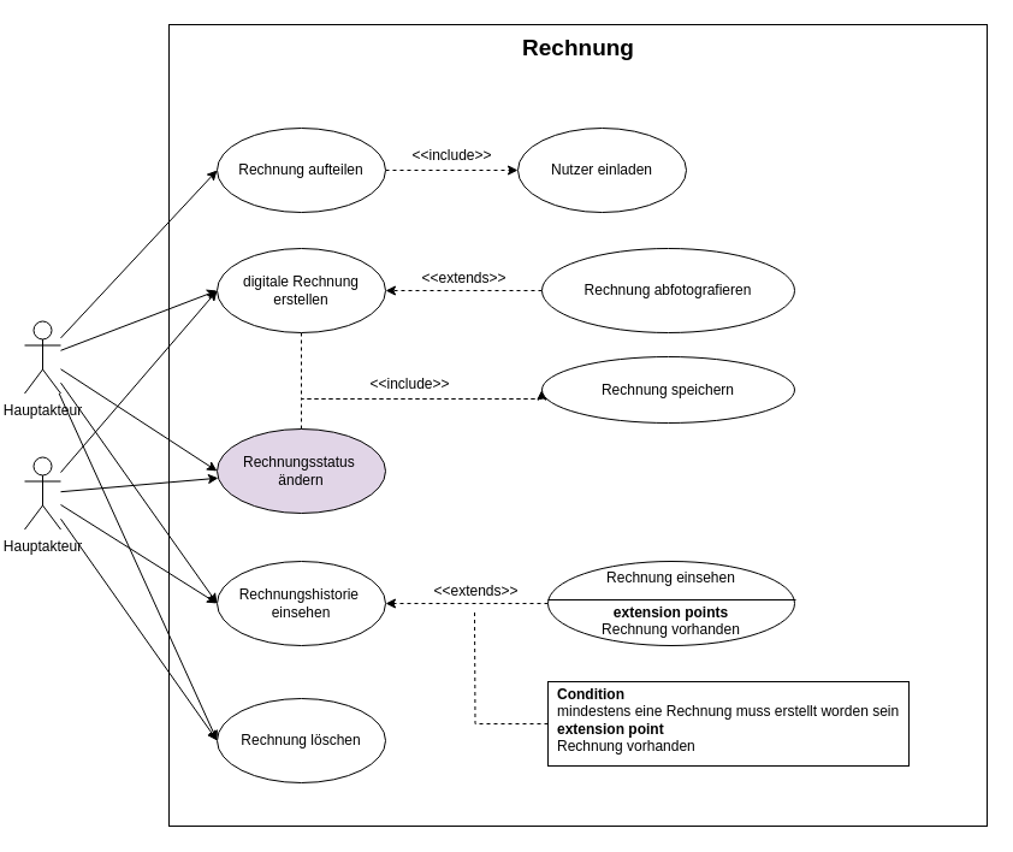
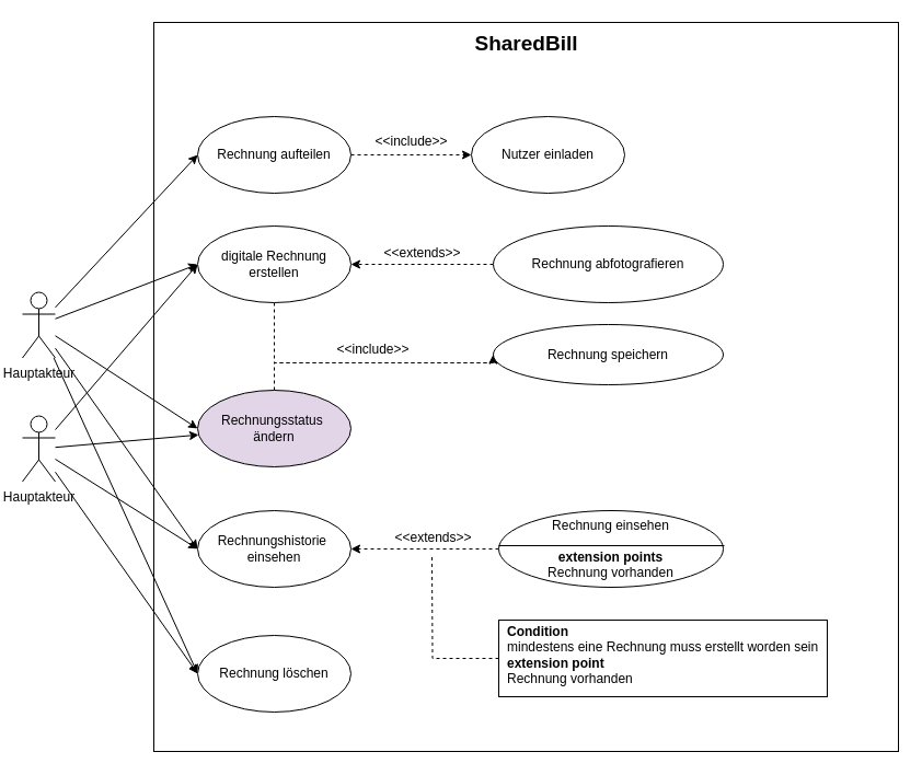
- <mxCell id="34" value="&lt;b&gt;&lt;font style=&quot;font-size: 19px;&quot;&gt;Rechnung&lt;/font&gt;&lt;/b&gt;" style="text;html=1;align=center;verticalAlign=middle;resizable=0;points=[];autosize=1;strokeColor=none;fillColor=none;" parent="1" vertex="1"><mxGeometry x="420" y="20" width="120" height="40" as="geometry" /></mxCell>
+ <mxCell id="34" value="&lt;b&gt;&lt;font style=&quot;font-size: 19px;&quot;&gt;SharedBill&lt;/font&gt;&lt;/b&gt;" style="text;html=1;align=center;verticalAlign=middle;resizable=0;points=[];autosize=1;strokeColor=none;fillColor=none;" parent="1" vertex="1"><mxGeometry x="420" y="20" width="120" height="40" as="geometry" /></mxCell>
